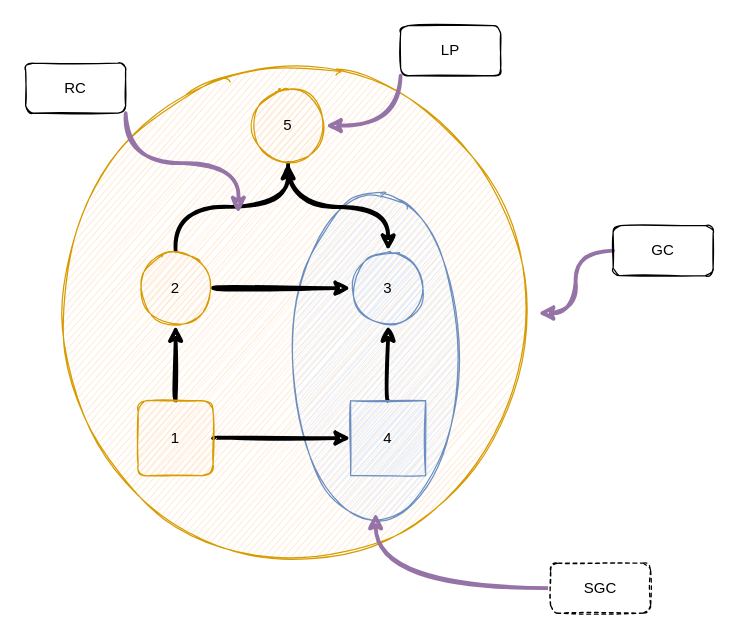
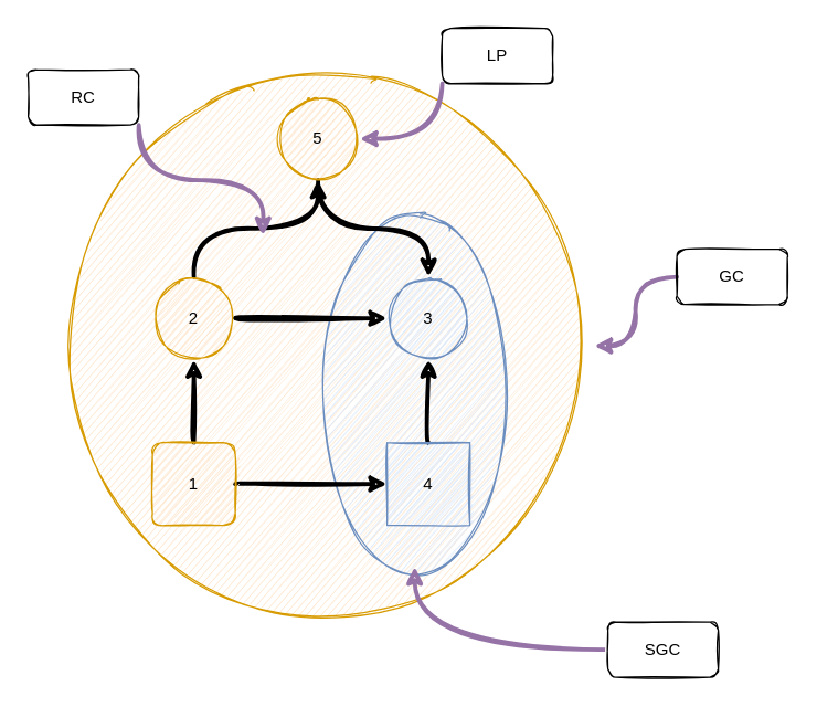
- <mxCell id="22" value="SGC" style="rounded=1;whiteSpace=wrap;html=1;sketch=1;dashed=1;" vertex="1" parent="1"><mxGeometry x="440" y="450" width="80" height="40" as="geometry" /></mxCell>
+ <mxCell id="22" value="SGC" style="rounded=1;whiteSpace=wrap;html=1;sketch=1;" vertex="1" parent="1"><mxGeometry x="440" y="450" width="80" height="40" as="geometry" /></mxCell>
